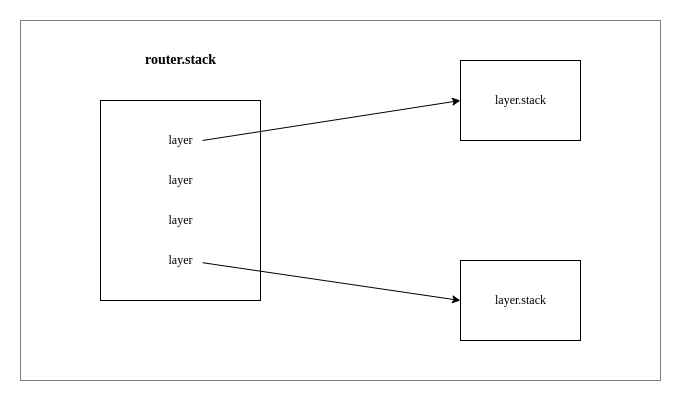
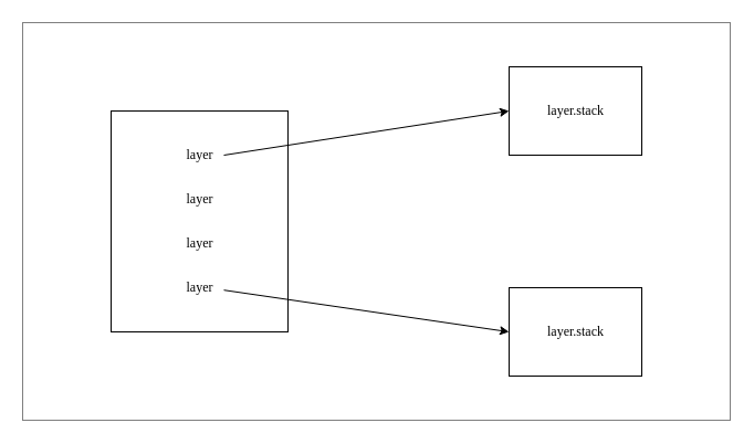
- <mxCell id="14" value="router.stack" style="text;html=1;align=center;verticalAlign=middle;resizable=0;points=[];autosize=1;fontSize=14;fontFamily=Comic Sans MS;fontStyle=1" vertex="1" parent="1"><mxGeometry x="130" y="50" width="100" height="20" as="geometry" /></mxCell>
